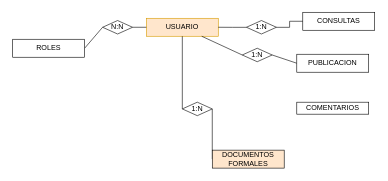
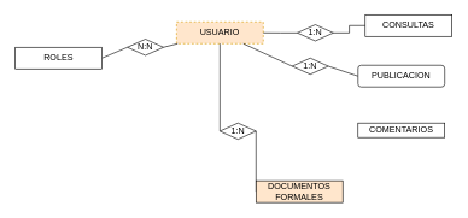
- <mxCell id="18" value="N:N" style="shape=rhombus;perimeter=rhombusPerimeter;whiteSpace=wrap;html=1;align=center;" vertex="1" parent="1"><mxGeometry x="170" y="33.75" width="50" height="22.5" as="geometry" /></mxCell>
+ <mxCell id="18" value="N:N" style="shape=rhombus;perimeter=rhombusPerimeter;whiteSpace=wrap;html=1;align=center;" vertex="1" parent="1"><mxGeometry x="175" y="53.75" width="50" height="22.5" as="geometry" /></mxCell>
- <mxCell id="5" value="USUARIO" style="rounded=0;whiteSpace=wrap;html=1;fillColor=#ffe6cc;strokeColor=#d79b00;" parent="1" vertex="1"><mxGeometry x="243" y="30" width="120" height="30" as="geometry" /></mxCell>
+ <mxCell id="5" value="USUARIO" style="rounded=0;whiteSpace=wrap;html=1;fillColor=#ffe6cc;strokeColor=#d79b00;dashed=1;" parent="1" vertex="1"><mxGeometry x="243" y="30" width="120" height="30" as="geometry" /></mxCell>
- <mxCell id="10" value="PUBLICACION" style="rounded=0;whiteSpace=wrap;html=1;" vertex="1" parent="1"><mxGeometry x="494" y="90" width="120" height="30" as="geometry" /></mxCell>
+ <mxCell id="10" value="PUBLICACION" style="whiteSpace=wrap;html=1;rounded=1;" vertex="1" parent="1"><mxGeometry x="494" y="90" width="120" height="30" as="geometry" /></mxCell>
